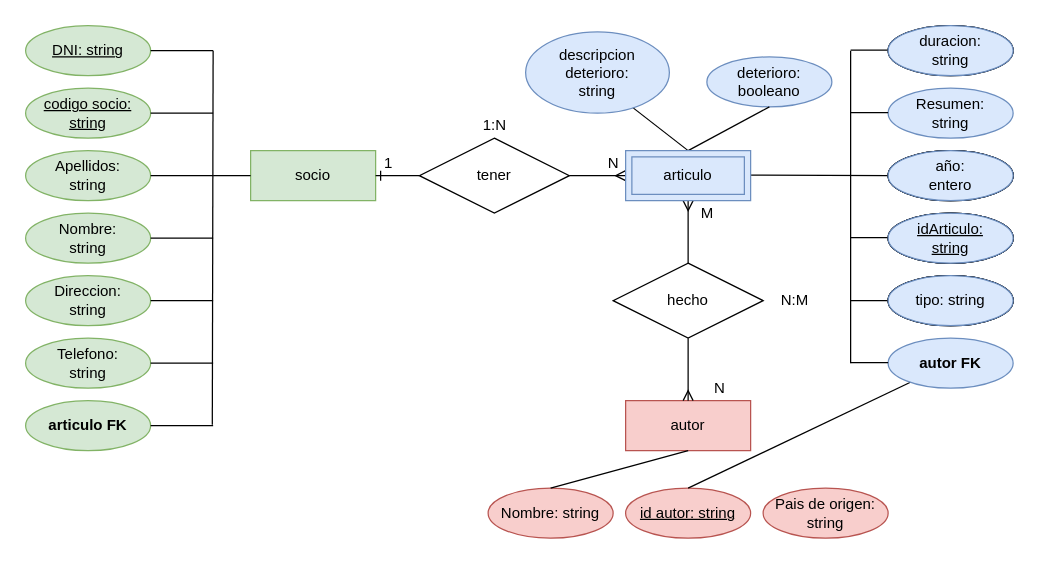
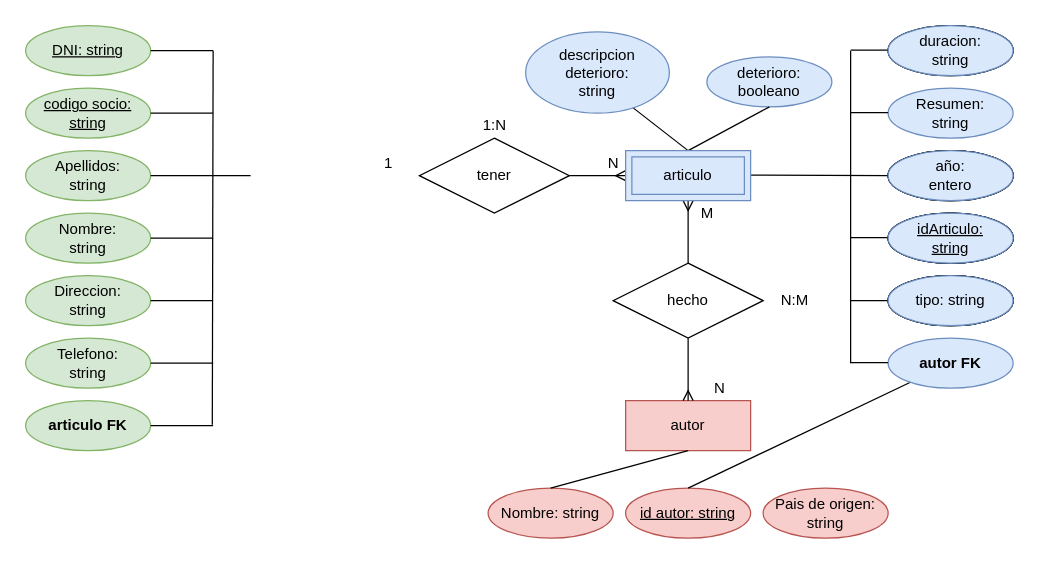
- <mxCell id="2" value="socio" style="whiteSpace=wrap;html=1;align=center;fillColor=#d5e8d4;strokeColor=#82b366;" parent="1" vertex="1"><mxGeometry x="200" y="120" width="100" height="40" as="geometry" /></mxCell>
- <mxCell id="11" value="" style="edgeStyle=entityRelationEdgeStyle;fontSize=12;html=1;endArrow=ERone;endFill=1;rounded=1;sketch=0;curved=0;entryX=1;entryY=0.5;entryDx=0;entryDy=0;exitX=0;exitY=0.5;exitDx=0;exitDy=0;" parent="1" source="7" target="2" edge="1"><mxGeometry width="100" height="100" relative="1" as="geometry"><mxPoint x="450" y="290" as="sourcePoint" /><mxPoint x="320" y="170" as="targetPoint" /></mxGeometry></mxCell>
